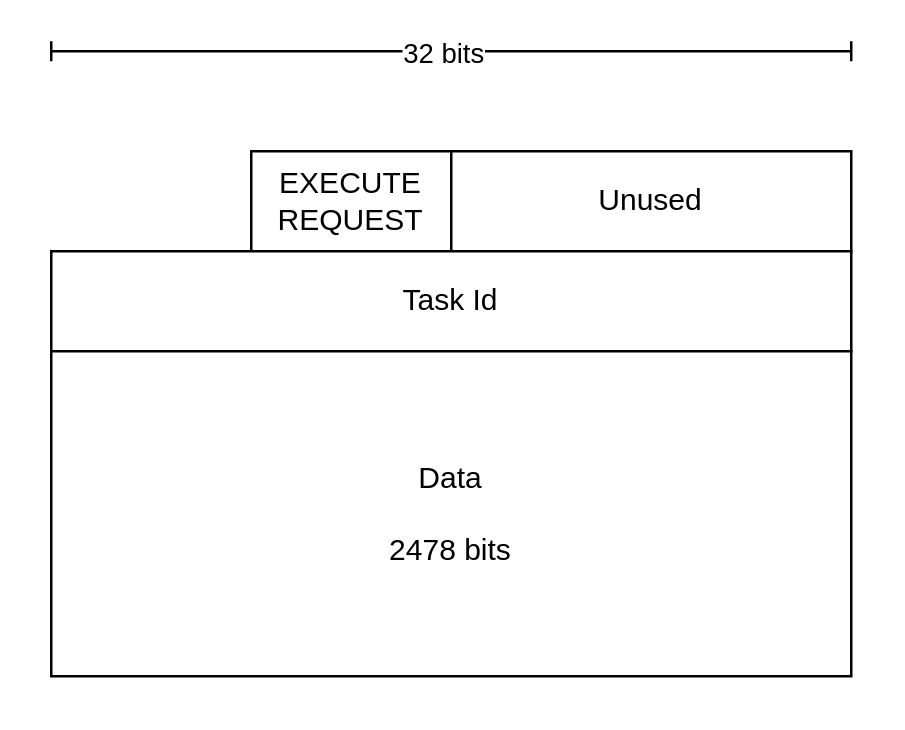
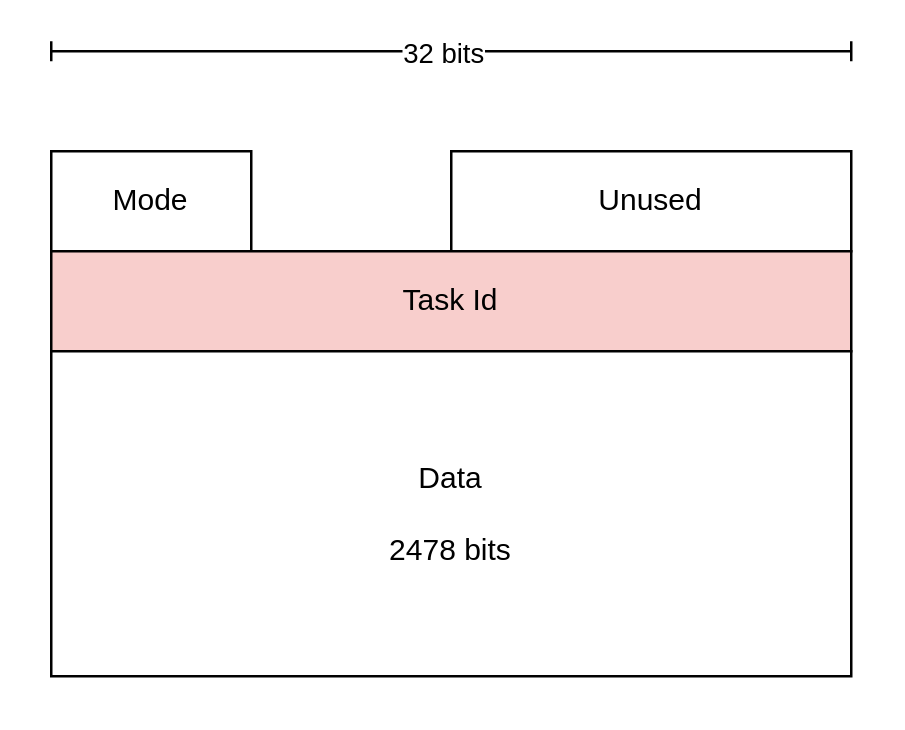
+ <mxCell id="4" value="Mode" style="rounded=0;whiteSpace=wrap;html=1;" parent="1" vertex="1"><mxGeometry x="20" y="60" width="80" height="40" as="geometry" /></mxCell>
- <mxCell id="5" value="EXECUTE&lt;div&gt;REQUEST&lt;/div&gt;" style="rounded=0;whiteSpace=wrap;html=1;" parent="1" vertex="1"><mxGeometry x="100" y="60" width="80" height="40" as="geometry" /></mxCell>
- <mxCell id="7" value="Task Id" style="rounded=0;whiteSpace=wrap;html=1;" parent="1" vertex="1"><mxGeometry x="20" y="100" width="320" height="40" as="geometry" /></mxCell>
+ <mxCell id="7" value="Task Id" style="rounded=0;whiteSpace=wrap;html=1;fillColor=#f8cecc;" parent="1" vertex="1"><mxGeometry x="20" y="100" width="320" height="40" as="geometry" /></mxCell>
